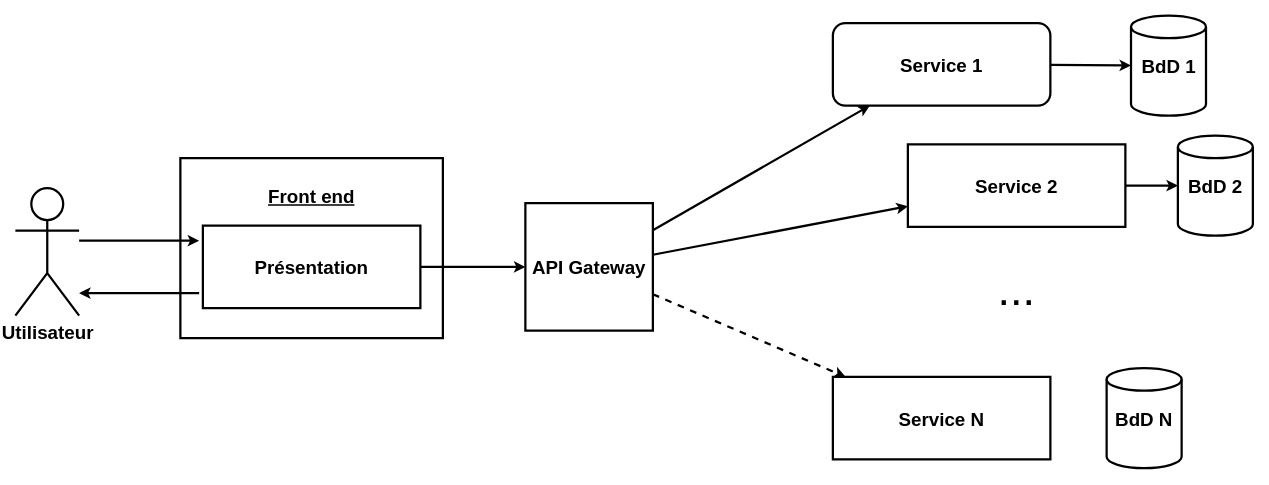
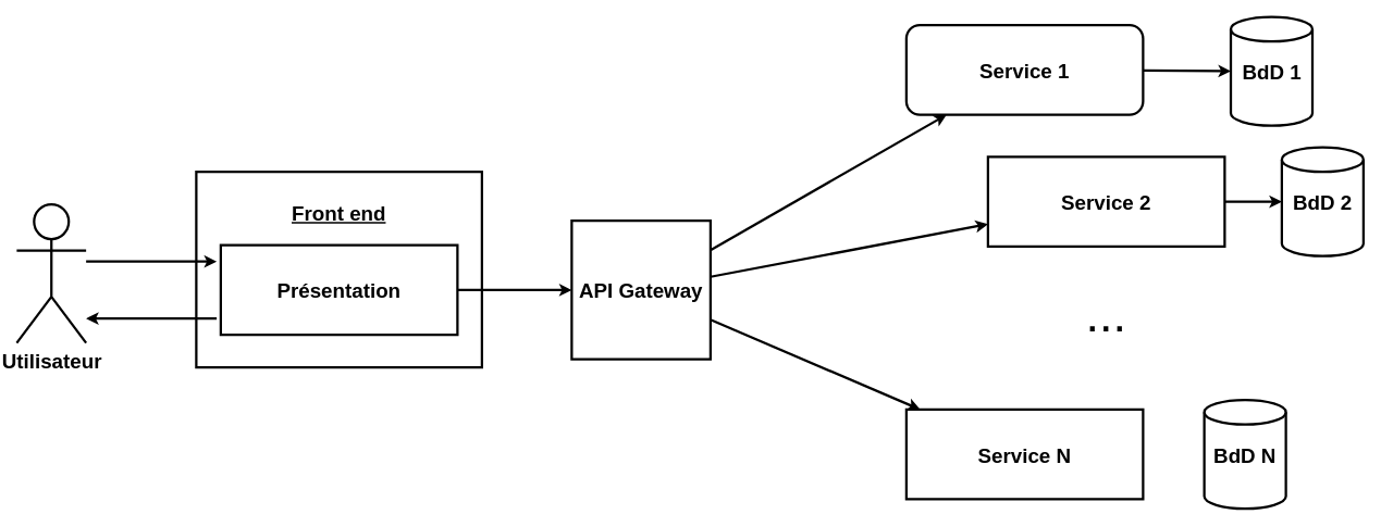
- <mxCell id="5" style="edgeStyle=none;rounded=0;orthogonalLoop=1;jettySize=auto;html=1;strokeWidth=3;fontSize=25;dashed=1;" edge="1" parent="1" source="20" target="17"><mxGeometry relative="1" as="geometry" /></mxCell>
+ <mxCell id="5" style="edgeStyle=none;rounded=0;orthogonalLoop=1;jettySize=auto;html=1;strokeWidth=3;fontSize=25;" edge="1" parent="1" source="20" target="17"><mxGeometry relative="1" as="geometry" /></mxCell>
